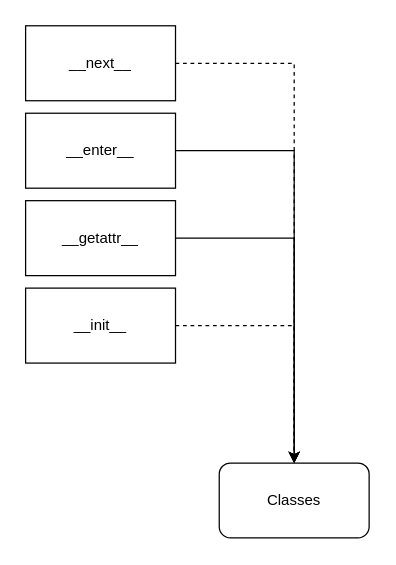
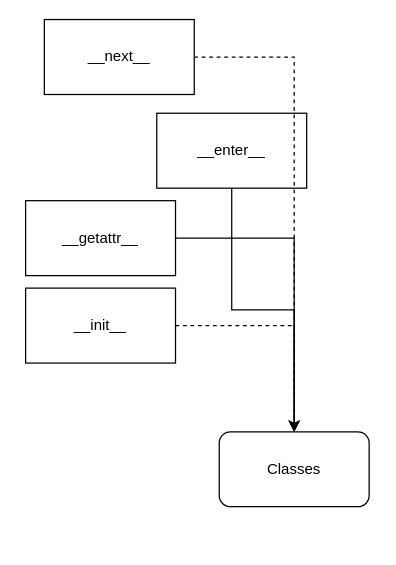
- <mxCell id="10" value="__next__" style="rounded=0;whiteSpace=wrap;html=1;" parent="1" vertex="1"><mxGeometry x="20" y="20" width="120" height="60" as="geometry" /></mxCell>
+ <mxCell id="10" value="__next__" style="rounded=0;whiteSpace=wrap;html=1;" parent="1" vertex="1"><mxGeometry x="35" y="15" width="120" height="60" as="geometry" /></mxCell>
- <mxCell id="8" value="__enter__" style="rounded=0;whiteSpace=wrap;html=1;" parent="1" vertex="1"><mxGeometry x="20" y="90" width="120" height="60" as="geometry" /></mxCell>
+ <mxCell id="8" value="__enter__" style="rounded=0;whiteSpace=wrap;html=1;" parent="1" vertex="1"><mxGeometry x="125" y="90" width="120" height="60" as="geometry" /></mxCell>
- <mxCell id="2" value="Classes" style="rounded=1;whiteSpace=wrap;html=1;" parent="1" vertex="1"><mxGeometry x="175" y="370" width="120" height="60" as="geometry" /></mxCell>
+ <mxCell id="2" value="Classes" style="rounded=1;whiteSpace=wrap;html=1;" parent="1" vertex="1"><mxGeometry x="175" y="345" width="120" height="60" as="geometry" /></mxCell>
